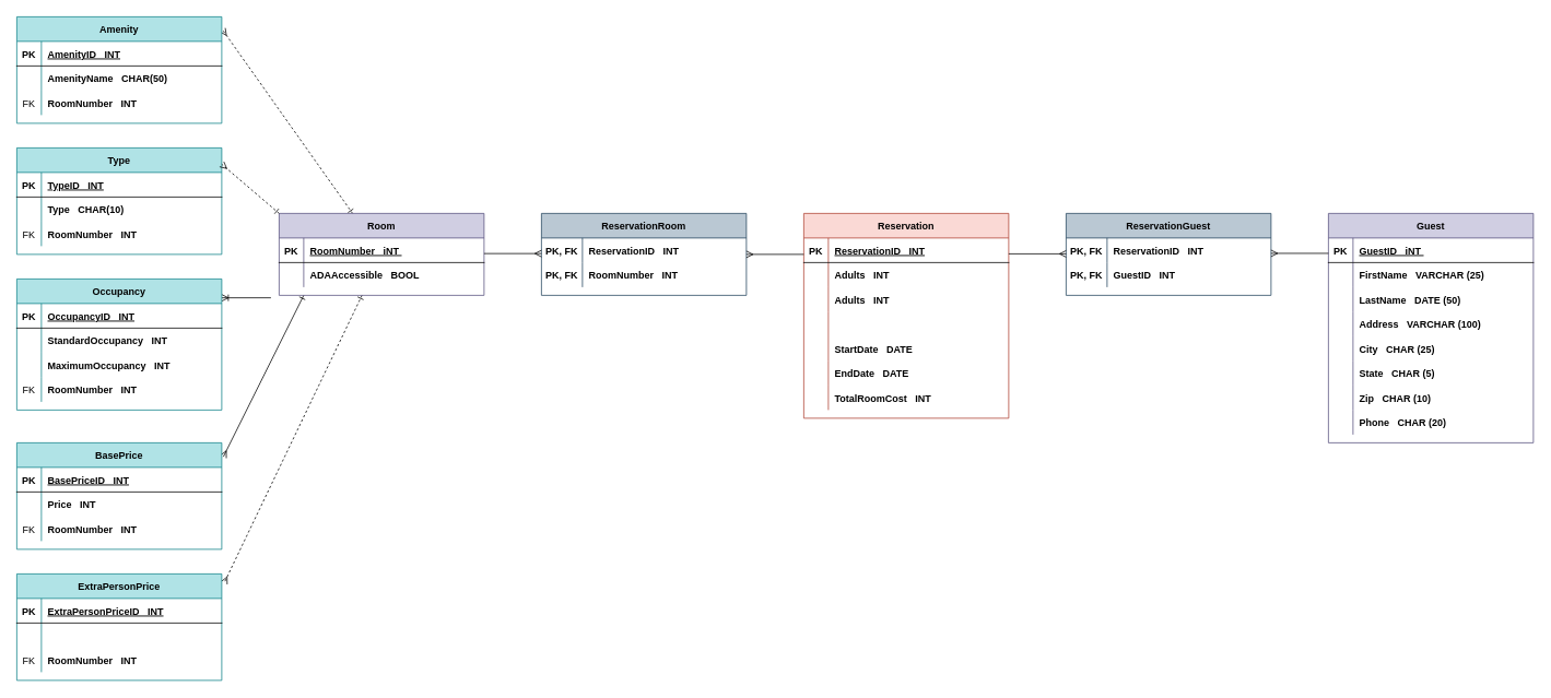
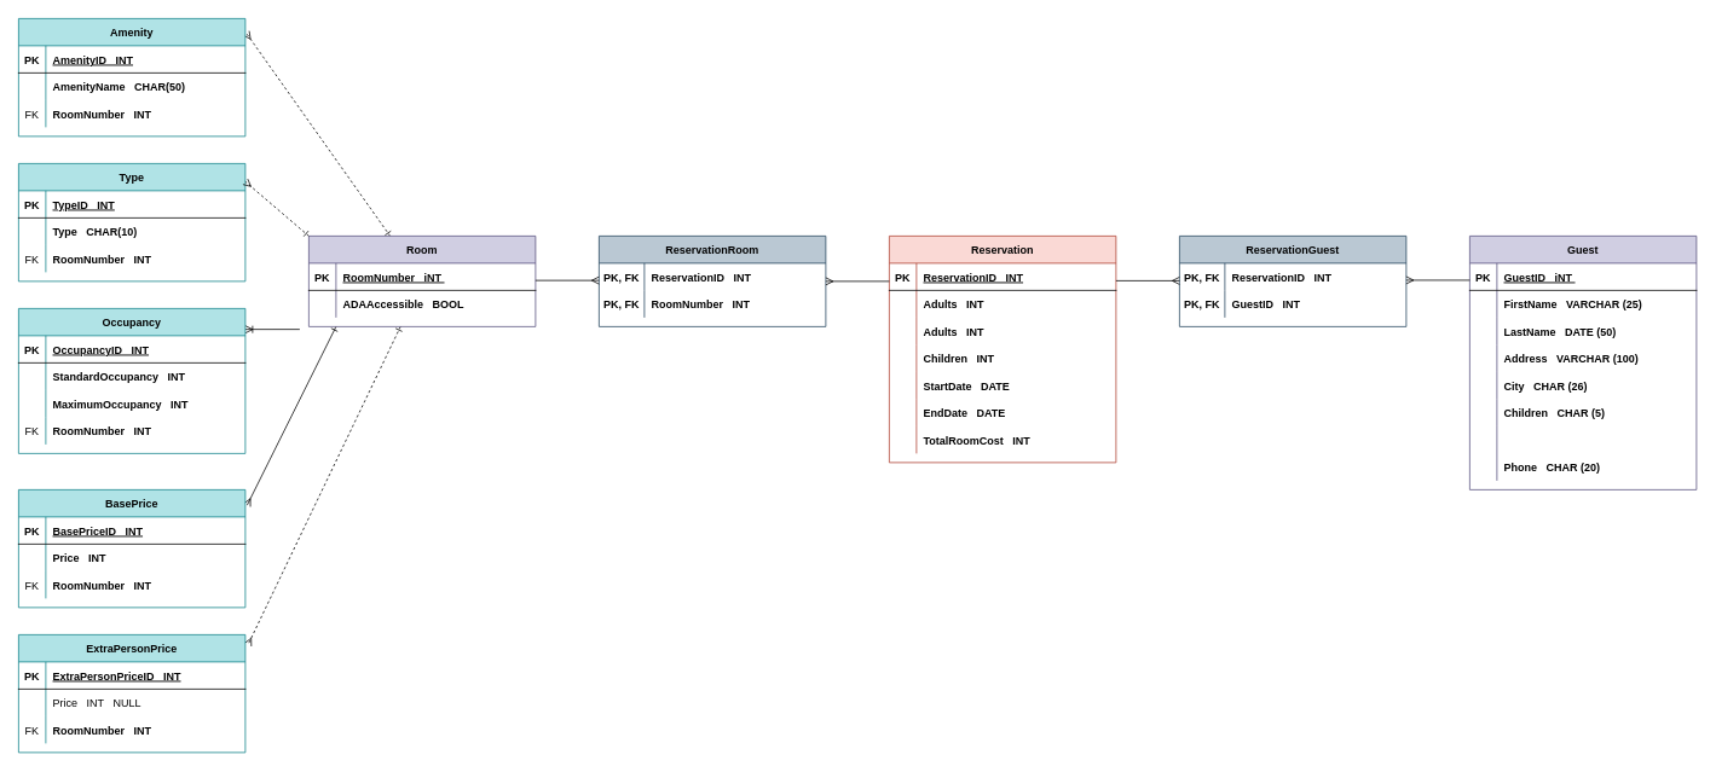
+ <mxCell id="106" value="Children   INT" style="shape=partialRectangle;overflow=hidden;connectable=0;fillColor=none;top=0;left=0;bottom=0;right=0;align=left;spacingLeft=6;fontStyle=1" vertex="1" parent="104"><mxGeometry x="30" width="220" height="30" as="geometry"><mxRectangle width="220" height="30" as="alternateBounds" /></mxGeometry></mxCell>
- <mxCell id="84" value="City   CHAR (25)" style="shape=partialRectangle;overflow=hidden;connectable=0;fillColor=none;top=0;left=0;bottom=0;right=0;align=left;spacingLeft=6;fontStyle=1" vertex="1" parent="82"><mxGeometry x="30" width="220" height="30" as="geometry"><mxRectangle width="220" height="30" as="alternateBounds" /></mxGeometry></mxCell>
+ <mxCell id="84" value="City   CHAR (26)" style="shape=partialRectangle;overflow=hidden;connectable=0;fillColor=none;top=0;left=0;bottom=0;right=0;align=left;spacingLeft=6;fontStyle=1" vertex="1" parent="82"><mxGeometry x="30" width="220" height="30" as="geometry"><mxRectangle width="220" height="30" as="alternateBounds" /></mxGeometry></mxCell>
- <mxCell id="87" value="State   CHAR (5)" style="shape=partialRectangle;overflow=hidden;connectable=0;fillColor=none;top=0;left=0;bottom=0;right=0;align=left;spacingLeft=6;fontStyle=1" vertex="1" parent="85"><mxGeometry x="30" width="220" height="30" as="geometry"><mxRectangle width="220" height="30" as="alternateBounds" /></mxGeometry></mxCell>
+ <mxCell id="87" value="Children   CHAR (5)" style="shape=partialRectangle;overflow=hidden;connectable=0;fillColor=none;top=0;left=0;bottom=0;right=0;align=left;spacingLeft=6;fontStyle=1" vertex="1" parent="85"><mxGeometry x="30" width="220" height="30" as="geometry"><mxRectangle width="220" height="30" as="alternateBounds" /></mxGeometry></mxCell>
- <mxCell id="90" value="Zip   CHAR (10)" style="shape=partialRectangle;overflow=hidden;connectable=0;fillColor=none;top=0;left=0;bottom=0;right=0;align=left;spacingLeft=6;fontStyle=1" vertex="1" parent="88"><mxGeometry x="30" width="220" height="30" as="geometry"><mxRectangle width="220" height="30" as="alternateBounds" /></mxGeometry></mxCell>
+ <mxCell id="52" value="Price   INT   NULL" style="shape=partialRectangle;overflow=hidden;connectable=0;fillColor=none;top=0;left=0;bottom=0;right=0;align=left;spacingLeft=6;fontStyle=0" vertex="1" parent="50"><mxGeometry x="30" width="220" height="30" as="geometry"><mxRectangle width="220" height="30" as="alternateBounds" /></mxGeometry></mxCell>
